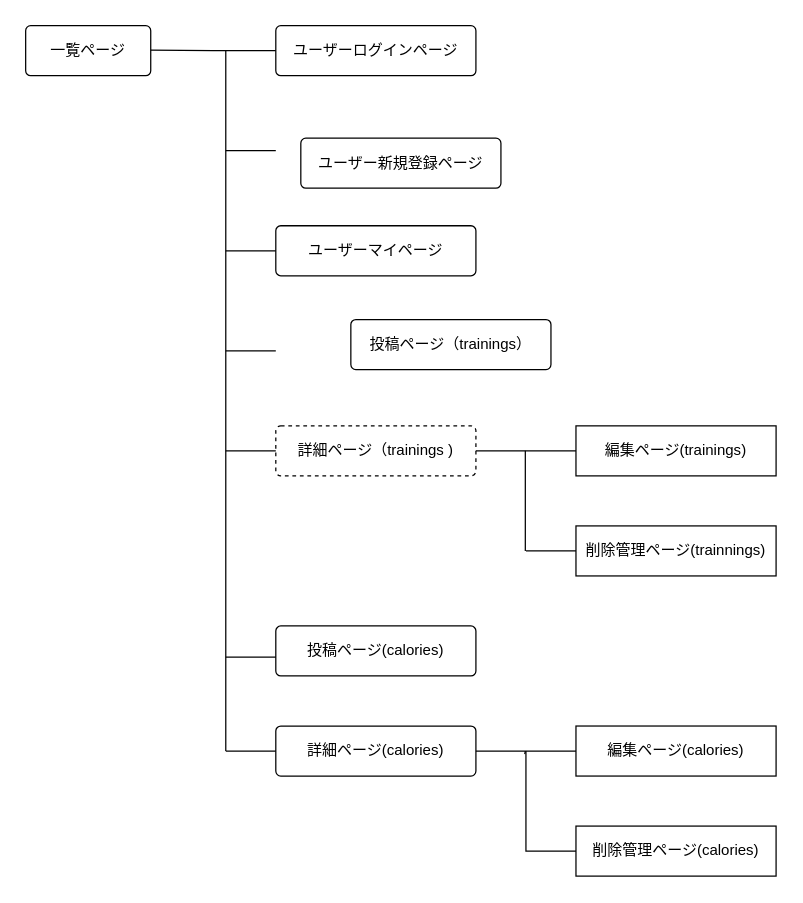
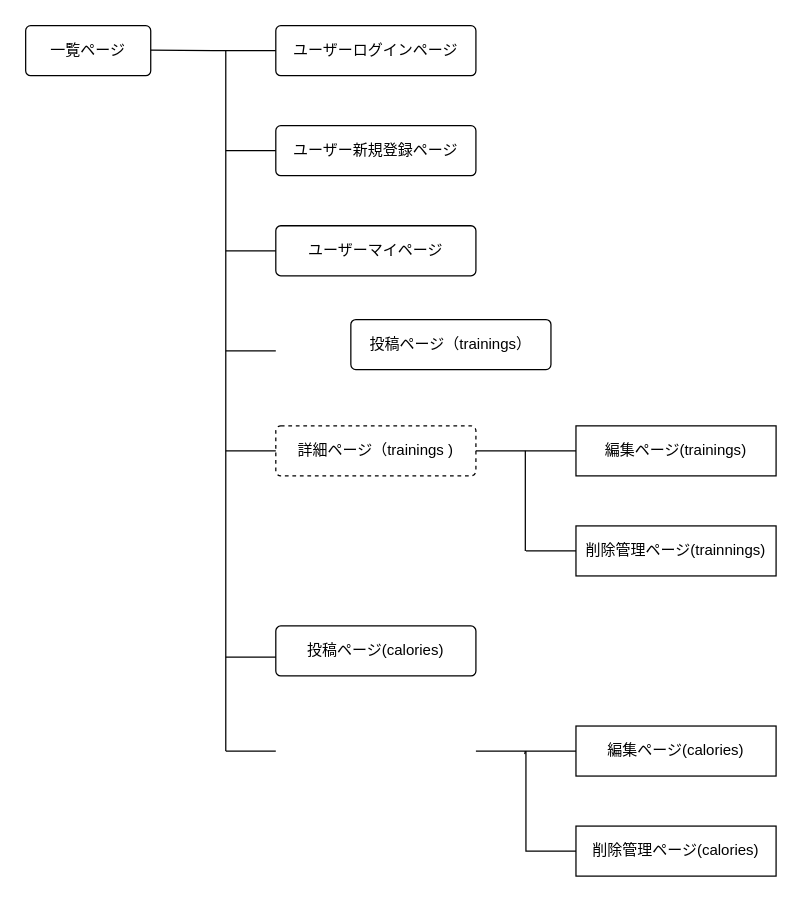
- <mxCell id="4" value="ユーザー新規登録ページ" style="rounded=1;arcSize=10;whiteSpace=wrap;html=1;align=center;" parent="1" vertex="1"><mxGeometry x="240" y="110" width="160" height="40" as="geometry" /></mxCell>
+ <mxCell id="4" value="ユーザー新規登録ページ" style="rounded=1;arcSize=10;whiteSpace=wrap;html=1;align=center;" parent="1" vertex="1"><mxGeometry x="220" y="100" width="160" height="40" as="geometry" /></mxCell>
- <mxCell id="9" value="詳細ページ(calories)" style="rounded=1;arcSize=10;whiteSpace=wrap;html=1;align=center;" parent="1" vertex="1"><mxGeometry x="220" y="580" width="160" height="40" as="geometry" /></mxCell>
